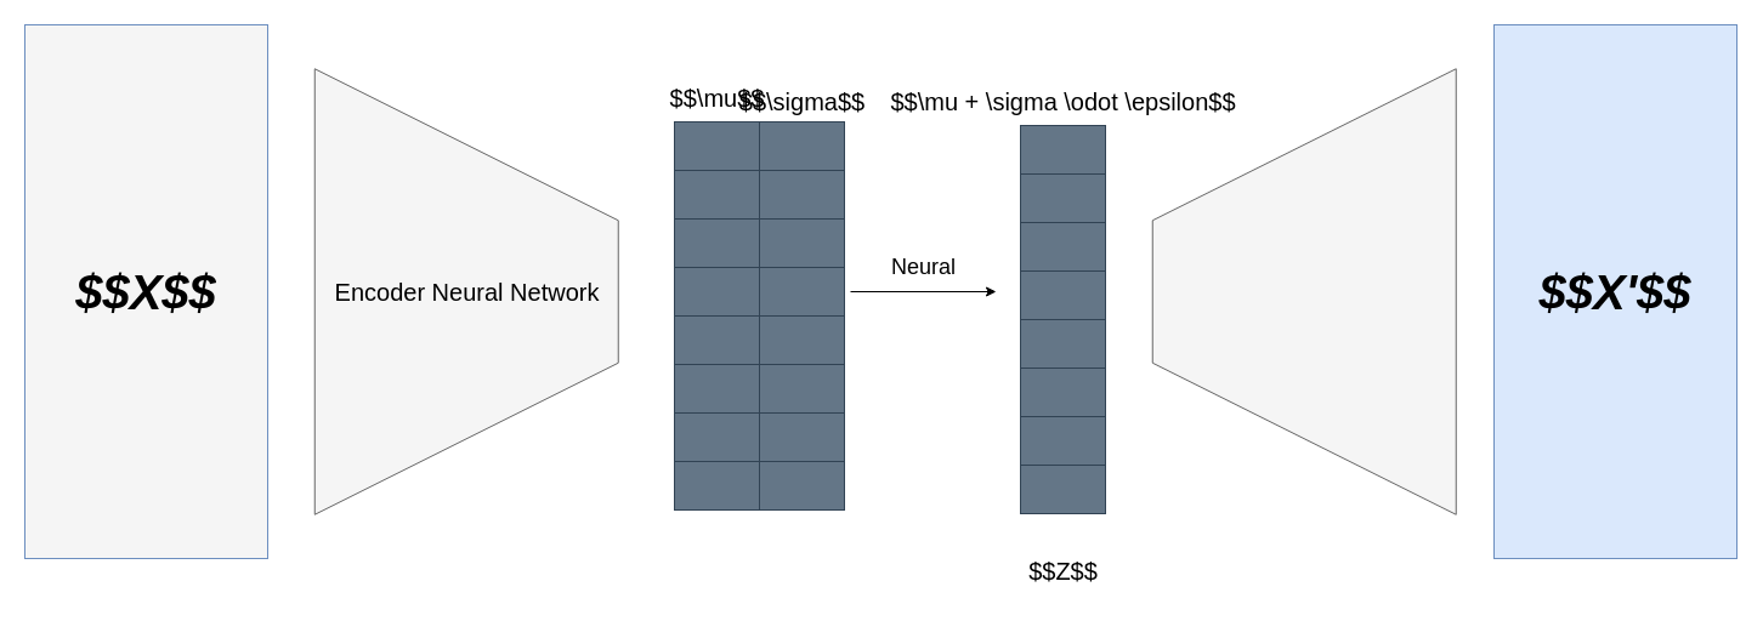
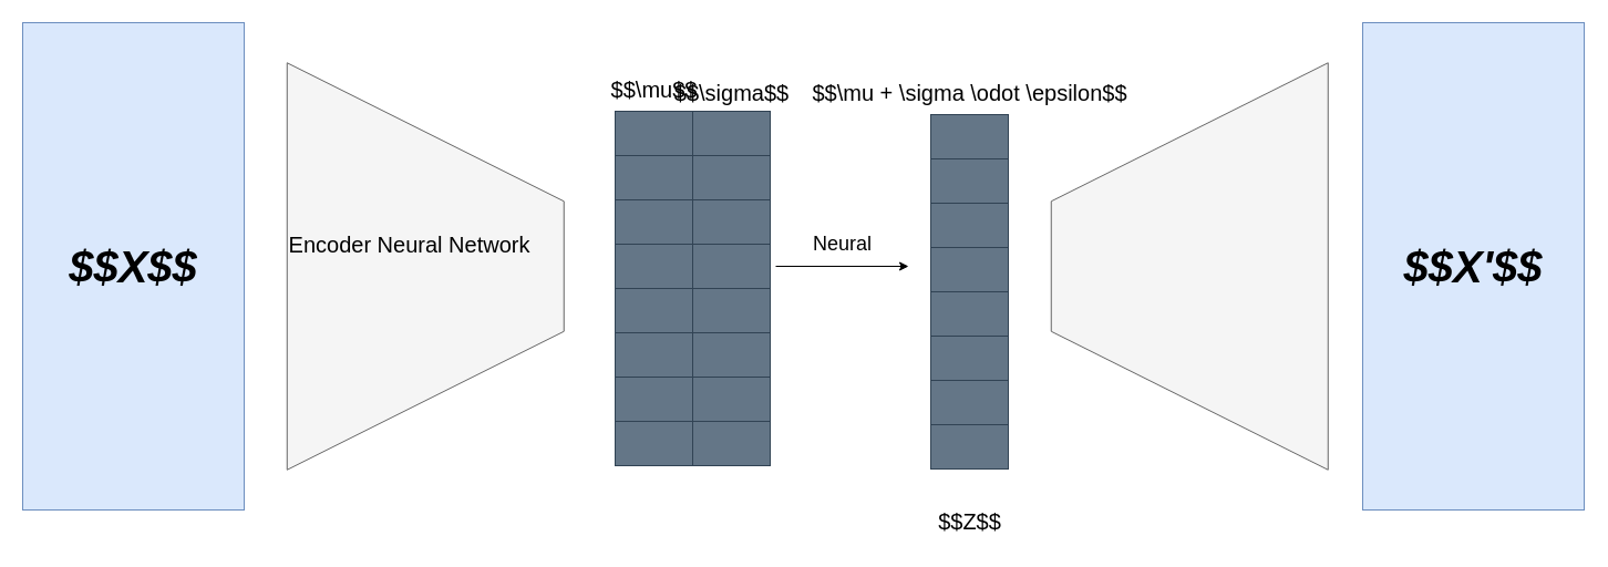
- <mxCell id="2" value="&lt;h1&gt;&lt;b&gt;&lt;font size=&quot;1&quot; style=&quot;&quot;&gt;&lt;i style=&quot;font-size: 40px;&quot;&gt;$$X$$&lt;/i&gt;&lt;/font&gt;&lt;/b&gt;&lt;/h1&gt;" style="rounded=0;whiteSpace=wrap;html=1;fillColor=#f5f5f5;strokeColor=#6c8ebf;" parent="1" vertex="1"><mxGeometry x="20" y="20" width="200" height="440" as="geometry" /></mxCell>
+ <mxCell id="2" value="&lt;h1&gt;&lt;b&gt;&lt;font size=&quot;1&quot; style=&quot;&quot;&gt;&lt;i style=&quot;font-size: 40px;&quot;&gt;$$X$$&lt;/i&gt;&lt;/font&gt;&lt;/b&gt;&lt;/h1&gt;" style="rounded=0;whiteSpace=wrap;html=1;fillColor=#dae8fc;strokeColor=#6c8ebf;" parent="1" vertex="1"><mxGeometry x="20" y="20" width="200" height="440" as="geometry" /></mxCell>
- <mxCell id="4" value="&lt;font style=&quot;font-size: 20px;&quot;&gt;Encoder Neural Network&lt;/font&gt;" style="text;html=1;align=center;verticalAlign=middle;resizable=0;points=[];autosize=1;strokeColor=none;fillColor=none;" vertex="1" parent="1"><mxGeometry x="263.75" y="220" width="240" height="40" as="geometry" /></mxCell>
+ <mxCell id="4" value="&lt;font style=&quot;font-size: 20px;&quot;&gt;Encoder Neural Network&lt;/font&gt;" style="text;html=1;align=center;verticalAlign=middle;resizable=0;points=[];autosize=1;strokeColor=none;fillColor=none;" vertex="1" parent="1"><mxGeometry x="248.75" y="200" width="240" height="40" as="geometry" /></mxCell>
